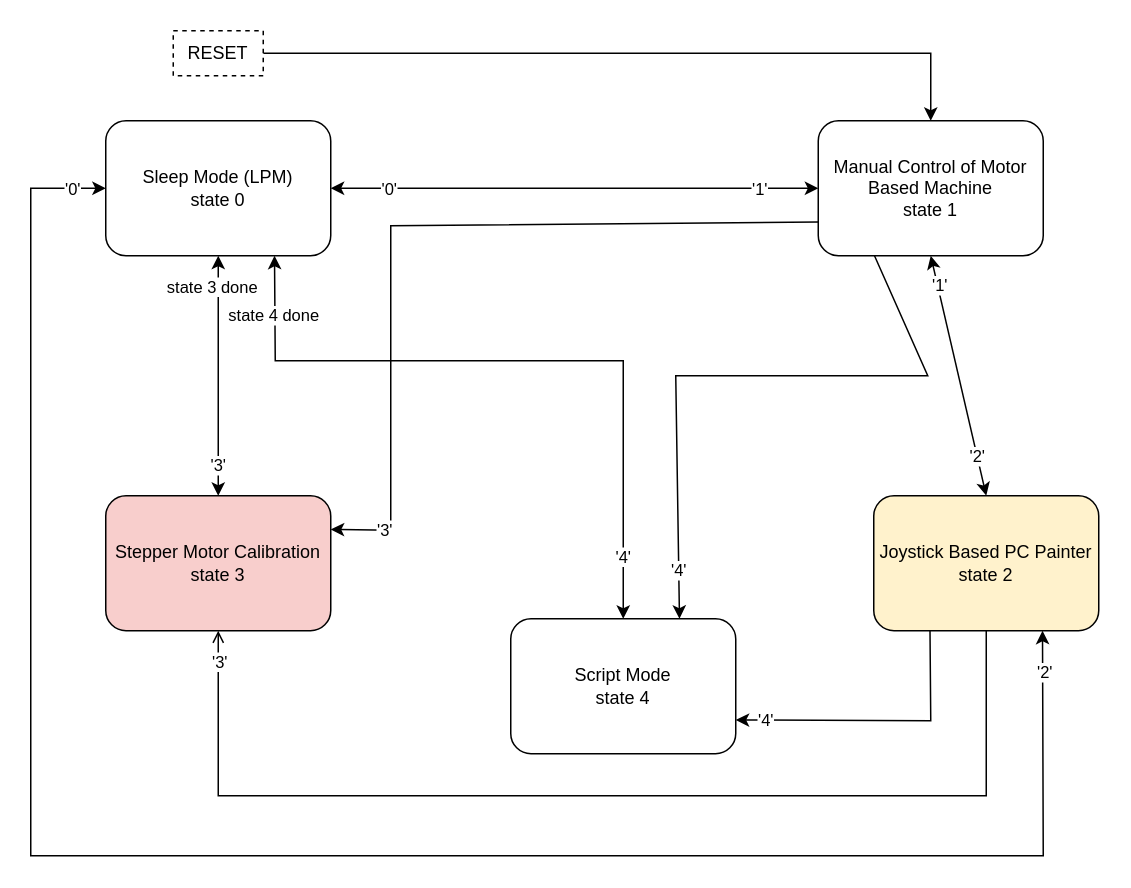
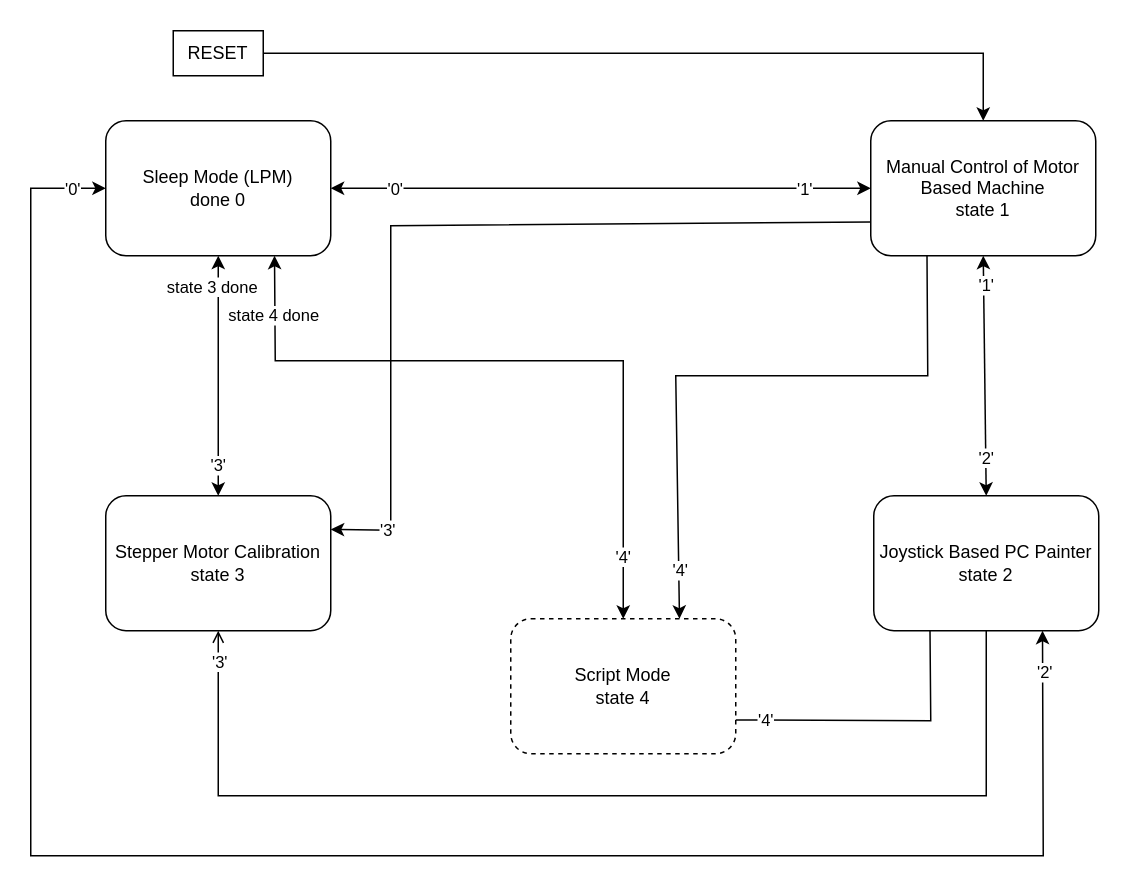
- <mxCell id="4" value="RESET" style="rounded=0;whiteSpace=wrap;html=1;dashed=1;" parent="1" vertex="1"><mxGeometry x="115" y="20" width="60" height="30" as="geometry" /></mxCell>
+ <mxCell id="4" value="RESET" style="rounded=0;whiteSpace=wrap;html=1;" parent="1" vertex="1"><mxGeometry x="115" y="20" width="60" height="30" as="geometry" /></mxCell>
- <mxCell id="2" value="Sleep Mode (LPM)&lt;div&gt;state 0&lt;/div&gt;" style="rounded=1;whiteSpace=wrap;html=1;" parent="1" vertex="1"><mxGeometry x="70" y="80" width="150" height="90" as="geometry" /></mxCell>
+ <mxCell id="2" value="Sleep Mode (LPM)&lt;div&gt;done 0&lt;/div&gt;" style="rounded=1;whiteSpace=wrap;html=1;" parent="1" vertex="1"><mxGeometry x="70" y="80" width="150" height="90" as="geometry" /></mxCell>
- <mxCell id="5" value="Manual Control of Motor Based Machine&lt;div&gt;state 1&lt;/div&gt;" style="rounded=1;whiteSpace=wrap;html=1;" parent="1" vertex="1"><mxGeometry x="545" y="80" width="150" height="90" as="geometry" /></mxCell>
+ <mxCell id="5" value="Manual Control of Motor Based Machine&lt;div&gt;state 1&lt;/div&gt;" style="rounded=1;whiteSpace=wrap;html=1;" parent="1" vertex="1"><mxGeometry x="580" y="80" width="150" height="90" as="geometry" /></mxCell>
- <mxCell id="9" value="Stepper Motor Calibration&lt;div&gt;state 3&lt;/div&gt;" style="rounded=1;whiteSpace=wrap;html=1;fillColor=#f8cecc;" parent="1" vertex="1"><mxGeometry x="70" y="330" width="150" height="90" as="geometry" /></mxCell>
+ <mxCell id="9" value="Stepper Motor Calibration&lt;div&gt;state 3&lt;/div&gt;" style="rounded=1;whiteSpace=wrap;html=1;" parent="1" vertex="1"><mxGeometry x="70" y="330" width="150" height="90" as="geometry" /></mxCell>
- <mxCell id="8" value="Joystick Based PC Painter&lt;div&gt;state 2&lt;/div&gt;" style="rounded=1;whiteSpace=wrap;html=1;fillColor=#fff2cc;" parent="1" vertex="1"><mxGeometry x="582" y="330" width="150" height="90" as="geometry" /></mxCell>
+ <mxCell id="8" value="Joystick Based PC Painter&lt;div&gt;state 2&lt;/div&gt;" style="rounded=1;whiteSpace=wrap;html=1;" parent="1" vertex="1"><mxGeometry x="582" y="330" width="150" height="90" as="geometry" /></mxCell>
- <mxCell id="10" value="Script Mode&lt;div&gt;state 4&lt;/div&gt;" style="rounded=1;whiteSpace=wrap;html=1;" parent="1" vertex="1"><mxGeometry x="340" y="412" width="150" height="90" as="geometry" /></mxCell>
+ <mxCell id="10" value="Script Mode&lt;div&gt;state 4&lt;/div&gt;" style="rounded=1;whiteSpace=wrap;html=1;dashed=1;" parent="1" vertex="1"><mxGeometry x="340" y="412" width="150" height="90" as="geometry" /></mxCell>
- <mxCell id="26" value="" style="endArrow=classic;html=1;rounded=0;exitX=0.25;exitY=1;exitDx=0;exitDy=0;entryX=1;entryY=0.75;entryDx=0;entryDy=0;" edge="1" parent="1" source="8" target="10"><mxGeometry width="50" height="50" relative="1" as="geometry"><mxPoint x="550" y="540" as="sourcePoint" /><mxPoint x="600" y="490" as="targetPoint" /><Array as="points"><mxPoint x="620" y="480" /></Array></mxGeometry></mxCell>
+ <mxCell id="26" value="" style="endArrow=none;html=1;rounded=0;exitX=0.25;exitY=1;exitDx=0;exitDy=0;entryX=1;entryY=0.75;entryDx=0;entryDy=0;" edge="1" parent="1" source="8" target="10"><mxGeometry width="50" height="50" relative="1" as="geometry"><mxPoint x="550" y="540" as="sourcePoint" /><mxPoint x="600" y="490" as="targetPoint" /><Array as="points"><mxPoint x="620" y="480" /></Array></mxGeometry></mxCell>
